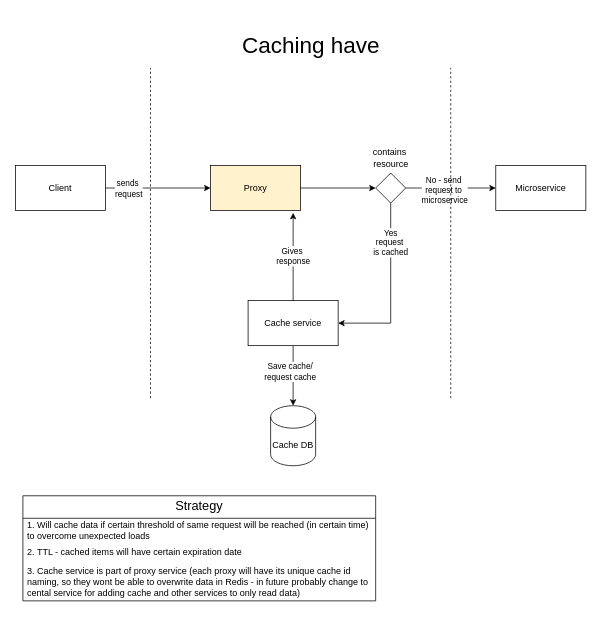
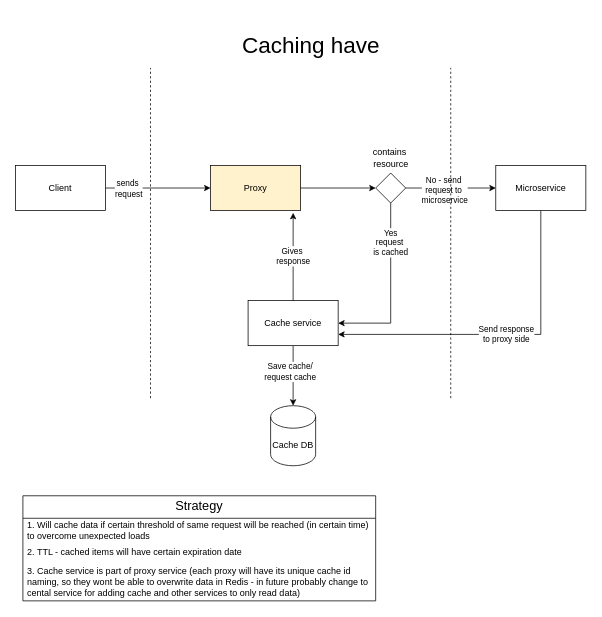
+ <mxCell id="16" style="edgeStyle=orthogonalEdgeStyle;rounded=0;orthogonalLoop=1;jettySize=auto;html=1;entryX=1;entryY=0.75;entryDx=0;entryDy=0;" parent="1" source="18" target="21" edge="1"><mxGeometry relative="1" as="geometry"><Array as="points"><mxPoint x="720" y="445" /></Array></mxGeometry></mxCell>
+ <mxCell id="17" value="&lt;div&gt;Send response&lt;/div&gt;&lt;div&gt;to proxy side&lt;br&gt;&lt;/div&gt;" style="edgeLabel;html=1;align=center;verticalAlign=middle;resizable=0;points=[];" parent="16" vertex="1" connectable="0"><mxGeometry x="-0.025" y="-1" relative="1" as="geometry"><mxPoint as="offset" /></mxGeometry></mxCell>
